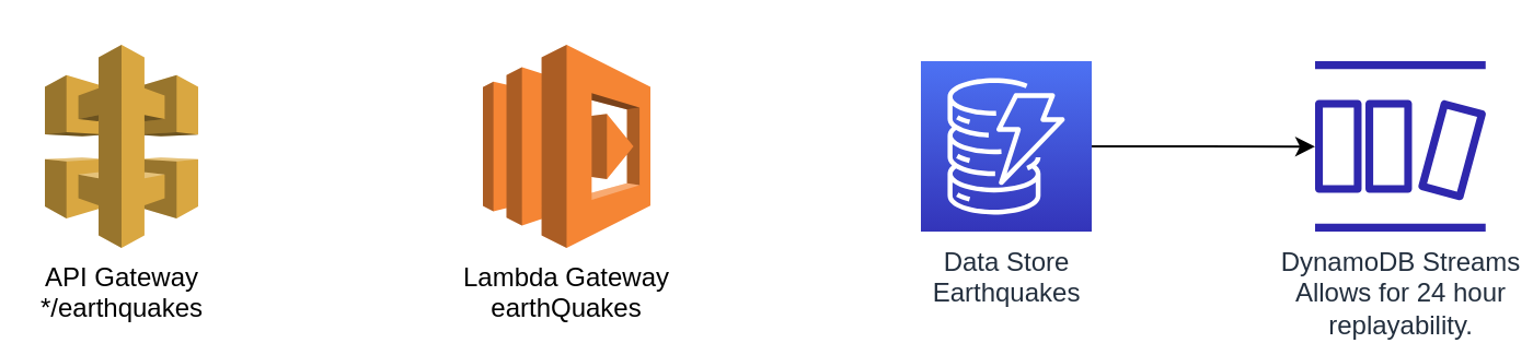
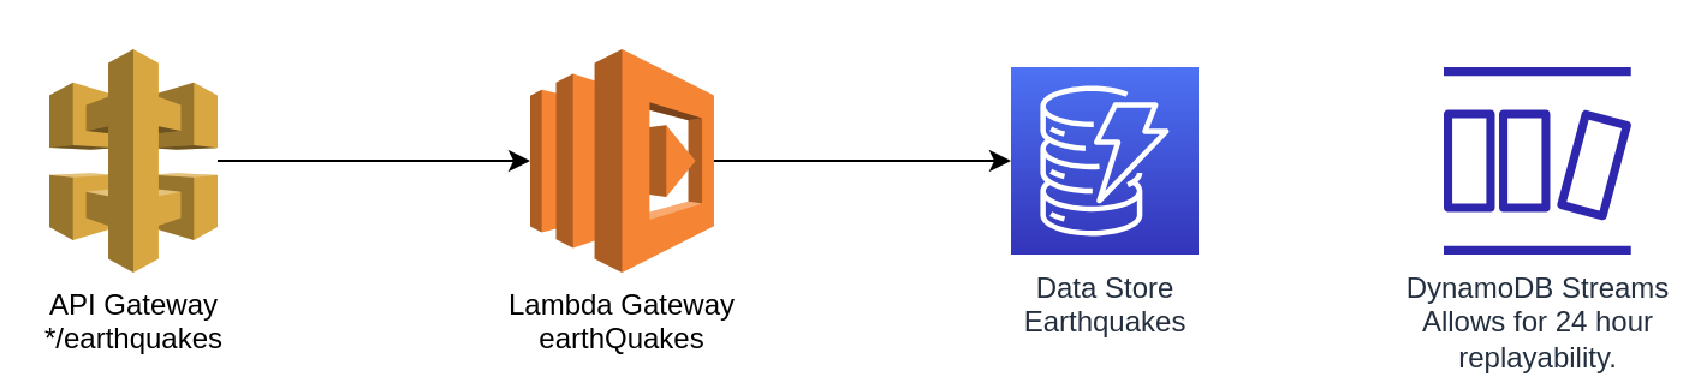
+ <mxCell id="4" style="edgeStyle=orthogonalEdgeStyle;rounded=0;orthogonalLoop=1;jettySize=auto;html=1;entryX=0;entryY=0.5;entryDx=0;entryDy=0;entryPerimeter=0;" edge="1" parent="1" source="5" target="3"><mxGeometry relative="1" as="geometry"><mxPoint x="220" y="66.5" as="targetPoint" /></mxGeometry></mxCell>
+ <mxCell id="2" style="edgeStyle=orthogonalEdgeStyle;rounded=0;orthogonalLoop=1;jettySize=auto;html=1;entryX=0;entryY=0.5;entryDx=0;entryDy=0;entryPerimeter=0;" edge="1" parent="1" source="3" target="7"><mxGeometry relative="1" as="geometry" /></mxCell>
- <mxCell id="6" style="edgeStyle=orthogonalEdgeStyle;rounded=0;orthogonalLoop=1;jettySize=auto;html=1;" edge="1" parent="1" source="7" target="8"><mxGeometry relative="1" as="geometry" /></mxCell>
